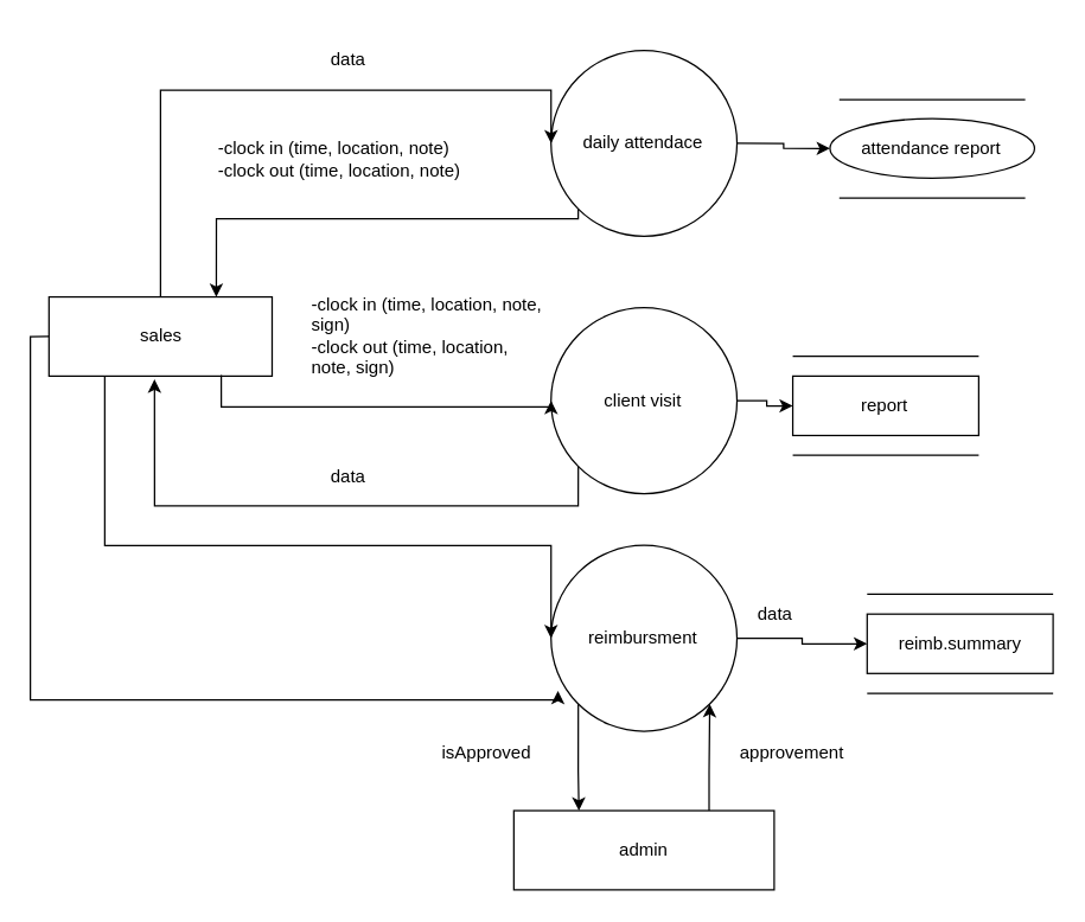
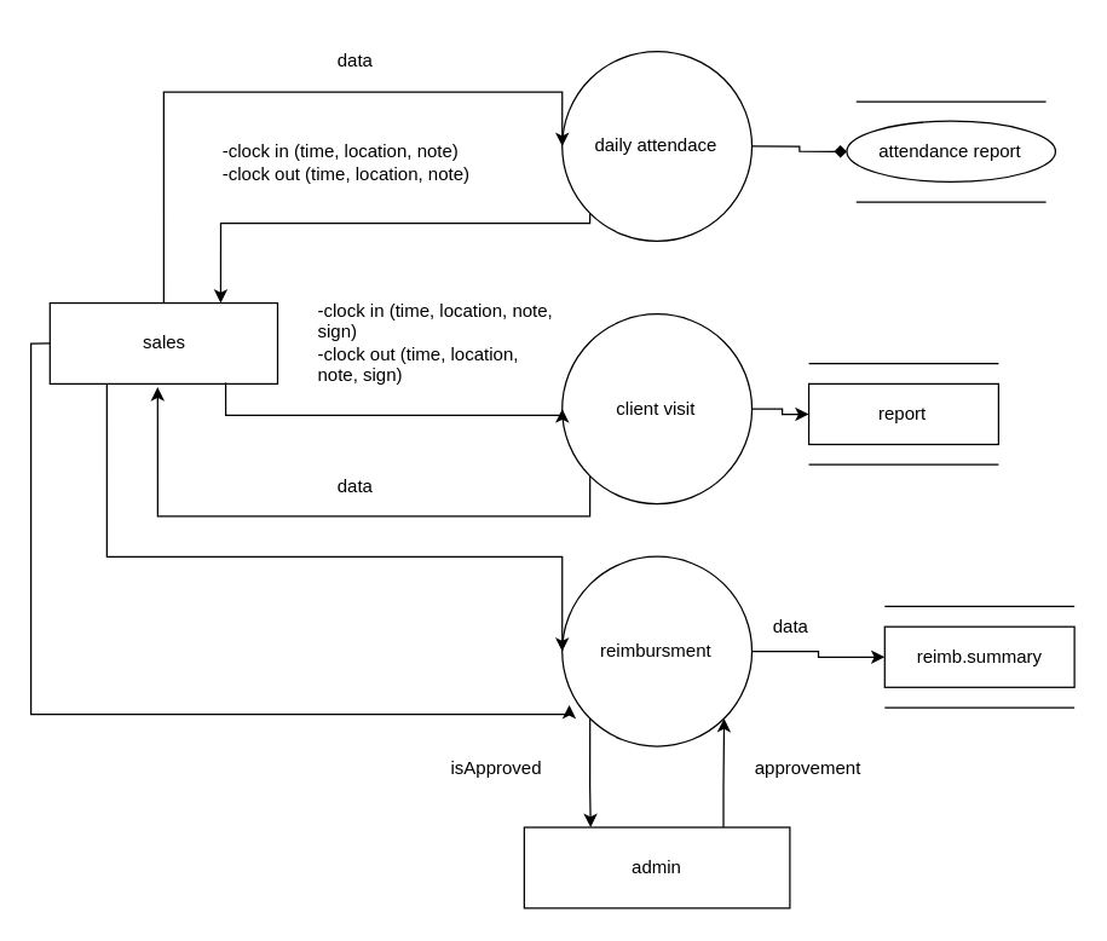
- <mxCell id="34" style="edgeStyle=orthogonalEdgeStyle;rounded=0;orthogonalLoop=1;jettySize=auto;html=1;exitX=1;exitY=0.5;exitDx=0;exitDy=0;entryX=0;entryY=0.5;entryDx=0;entryDy=0;" edge="1" parent="2" source="3" target="22"><mxGeometry relative="1" as="geometry" /></mxCell>
+ <mxCell id="34" style="edgeStyle=orthogonalEdgeStyle;rounded=0;orthogonalLoop=1;jettySize=auto;html=1;exitX=1;exitY=0.5;exitDx=0;exitDy=0;entryX=0;entryY=0.5;entryDx=0;entryDy=0;endArrow=diamond;" edge="1" parent="2" source="3" target="22"><mxGeometry relative="1" as="geometry" /></mxCell>
